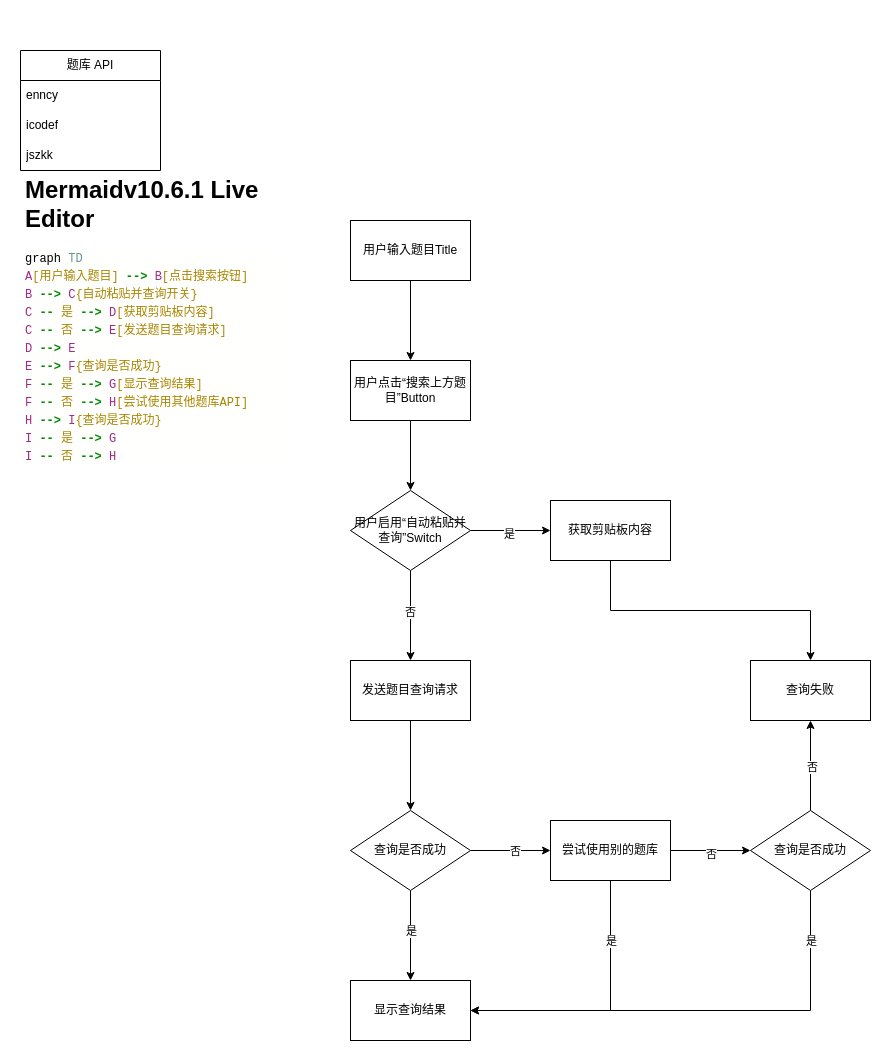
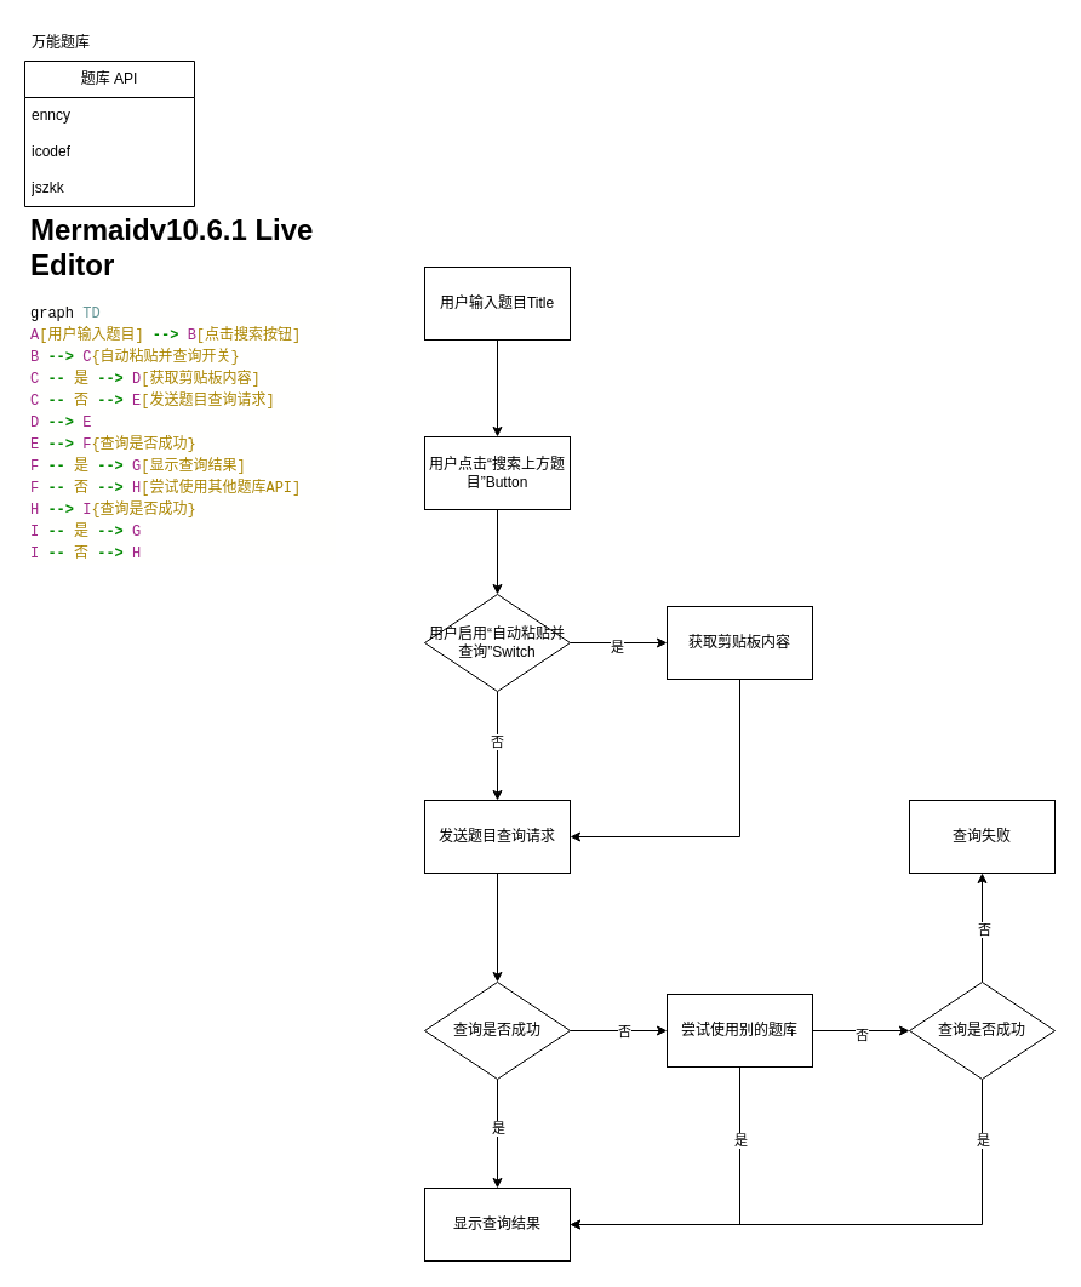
+ <mxCell id="2" value="万能题库" style="text;html=1;strokeColor=none;fillColor=none;align=center;verticalAlign=middle;whiteSpace=wrap;rounded=0;" vertex="1" parent="1"><mxGeometry width="60" height="30" as="geometry" x="20" y="20" /></mxCell>
- <mxCell id="18" style="edgeStyle=orthogonalEdgeStyle;rounded=0;orthogonalLoop=1;jettySize=auto;html=1;exitX=0.5;exitY=1;exitDx=0;exitDy=0;" edge="1" parent="1" source="19" target="37"><mxGeometry relative="1" as="geometry" /></mxCell>
+ <mxCell id="18" style="edgeStyle=orthogonalEdgeStyle;rounded=0;orthogonalLoop=1;jettySize=auto;html=1;entryX=1;entryY=0.5;entryDx=0;entryDy=0;exitX=0.5;exitY=1;exitDx=0;exitDy=0;" edge="1" parent="1" source="19" target="17"><mxGeometry relative="1" as="geometry" /></mxCell>
